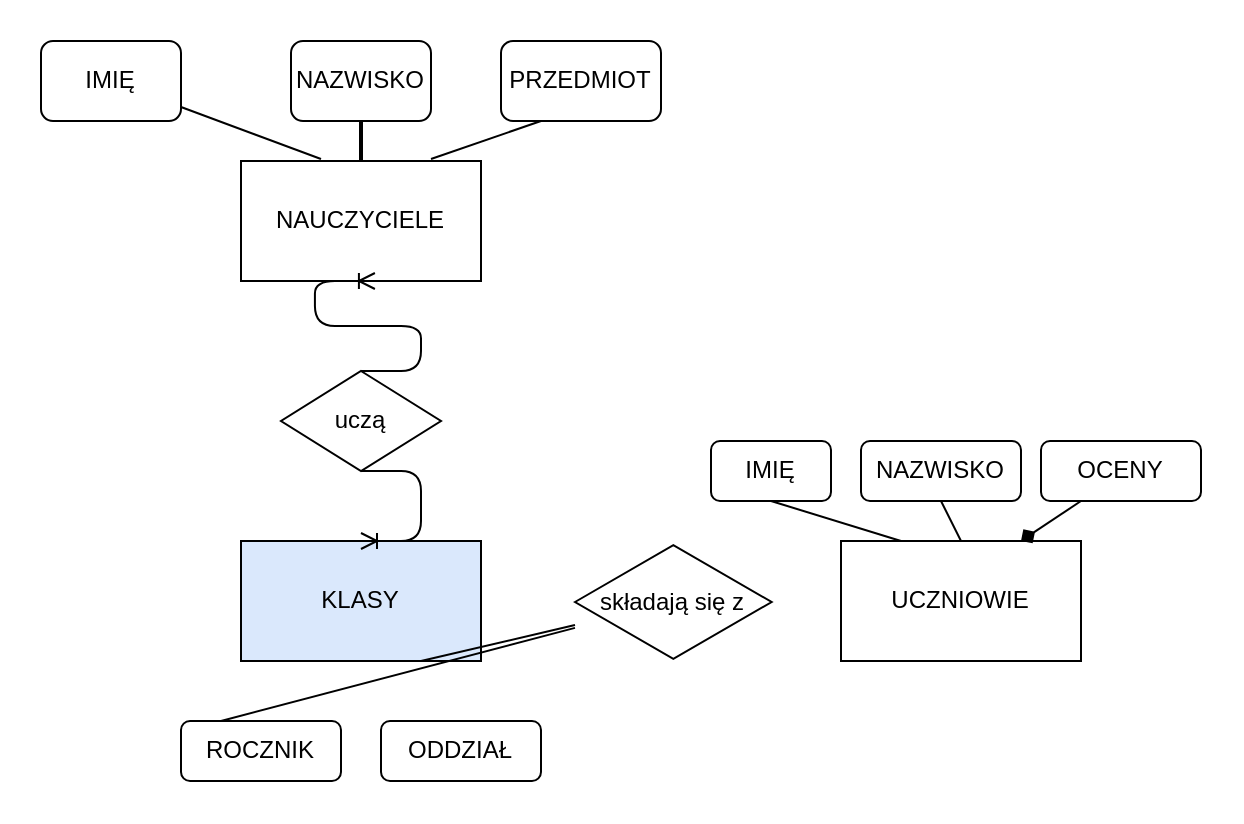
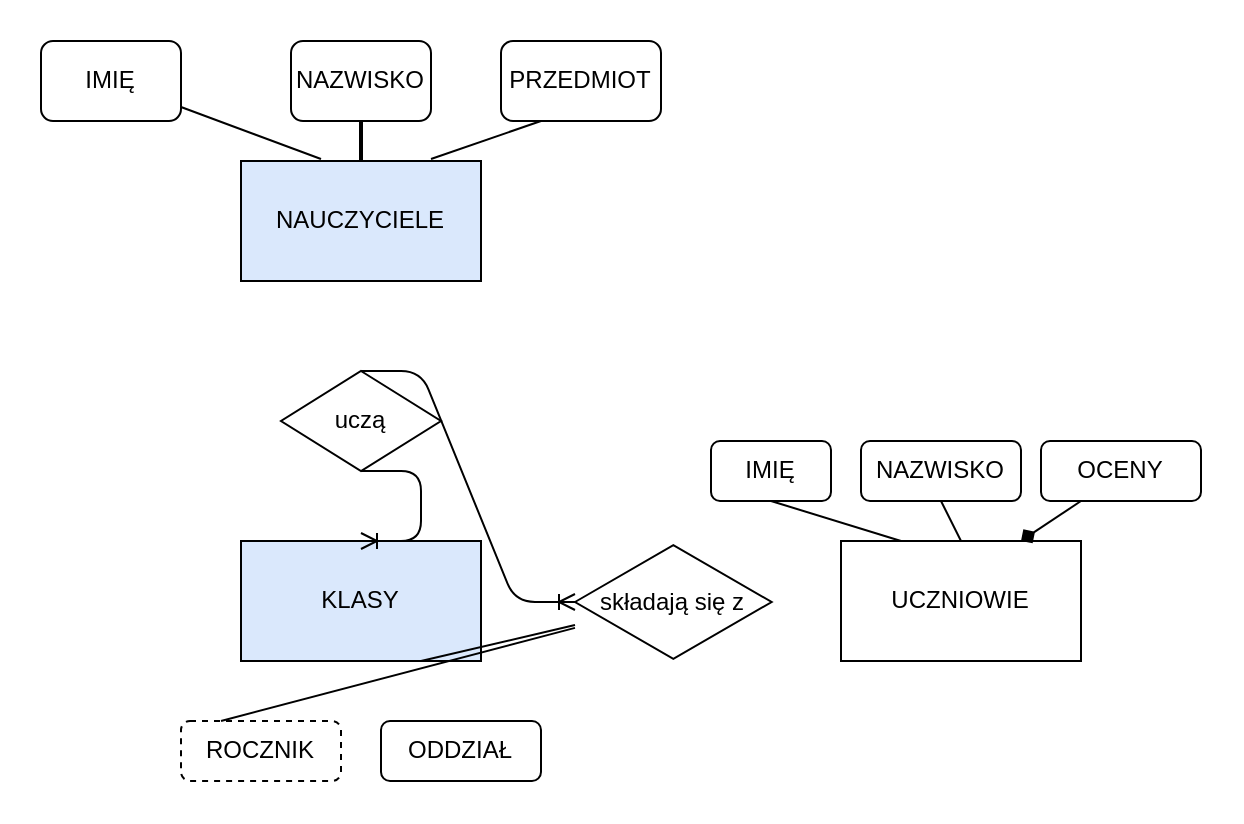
- <mxCell id="5" value="NAUCZYCIELE" style="rounded=0;whiteSpace=wrap;html=1;" vertex="1" parent="1"><mxGeometry x="120" y="80" width="120" height="60" as="geometry" /></mxCell>
+ <mxCell id="5" value="NAUCZYCIELE" style="rounded=0;whiteSpace=wrap;html=1;fillColor=#dae8fc;" vertex="1" parent="1"><mxGeometry x="120" y="80" width="120" height="60" as="geometry" /></mxCell>
- <mxCell id="20" value="" style="edgeStyle=entityRelationEdgeStyle;fontSize=12;html=1;endArrow=ERoneToMany;entryX=0.558;entryY=1;entryDx=0;entryDy=0;entryPerimeter=0;exitX=0.5;exitY=0;exitDx=0;exitDy=0;" edge="1" parent="1" source="12" target="5"><mxGeometry width="100" height="100" relative="1" as="geometry"><mxPoint x="180" y="160" as="sourcePoint" /><mxPoint x="280" y="60" as="targetPoint" /></mxGeometry></mxCell>
+ <mxCell id="20" value="" style="edgeStyle=entityRelationEdgeStyle;fontSize=12;html=1;endArrow=ERoneToMany;exitX=0.5;exitY=0;exitDx=0;exitDy=0;" edge="1" parent="1" source="12" target="4"><mxGeometry width="100" height="100" relative="1" as="geometry"><mxPoint x="180" y="160" as="sourcePoint" /><mxPoint x="280" y="60" as="targetPoint" /></mxGeometry></mxCell>
- <mxCell id="13" value="ROCZNIK" style="rounded=1;whiteSpace=wrap;html=1;" vertex="1" parent="1"><mxGeometry x="90" y="360" width="80" height="30" as="geometry" /></mxCell>
+ <mxCell id="13" value="ROCZNIK" style="rounded=1;whiteSpace=wrap;html=1;dashed=1;" vertex="1" parent="1"><mxGeometry x="90" y="360" width="80" height="30" as="geometry" /></mxCell>
